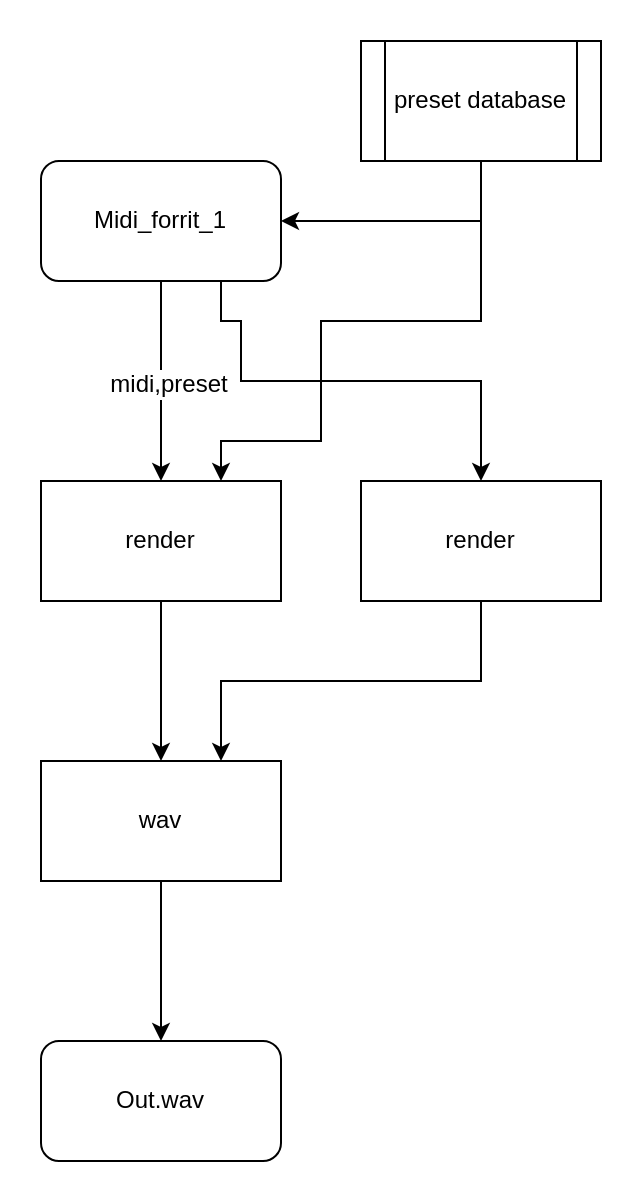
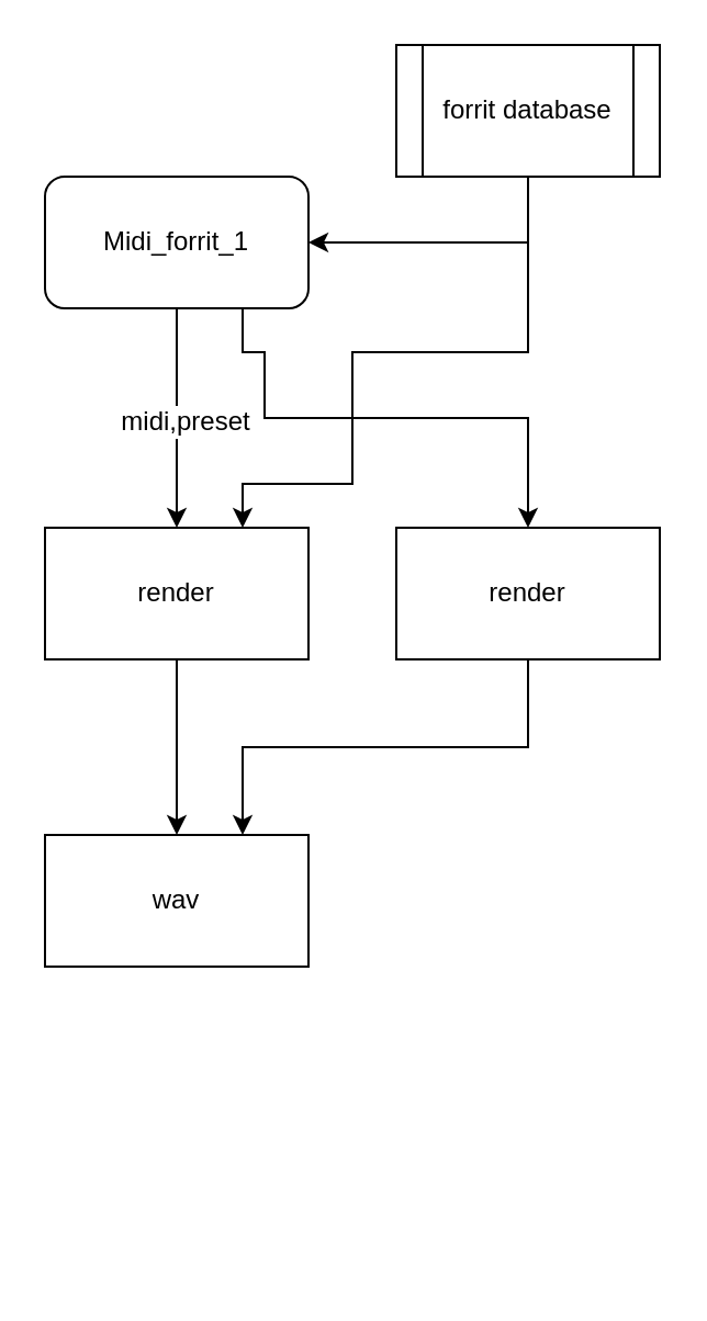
- <mxCell id="15" value="preset database" style="shape=process;whiteSpace=wrap;html=1;backgroundOutline=1;" vertex="1" parent="1"><mxGeometry x="180" y="20" width="120" height="60" as="geometry" /></mxCell>
+ <mxCell id="15" value="forrit database" style="shape=process;whiteSpace=wrap;html=1;backgroundOutline=1;" vertex="1" parent="1"><mxGeometry x="180" y="20" width="120" height="60" as="geometry" /></mxCell>
- <mxCell id="8" value="" style="edgeStyle=orthogonalEdgeStyle;rounded=0;orthogonalLoop=1;jettySize=auto;html=1;" edge="1" parent="1" source="9" target="12"><mxGeometry relative="1" as="geometry"><mxPoint x="80" y="520" as="targetPoint" /></mxGeometry></mxCell>
- <mxCell id="12" value="Out.wav" style="rounded=1;whiteSpace=wrap;html=1;" vertex="1" parent="1"><mxGeometry x="20" y="520" width="120" height="60" as="geometry" /></mxCell>
